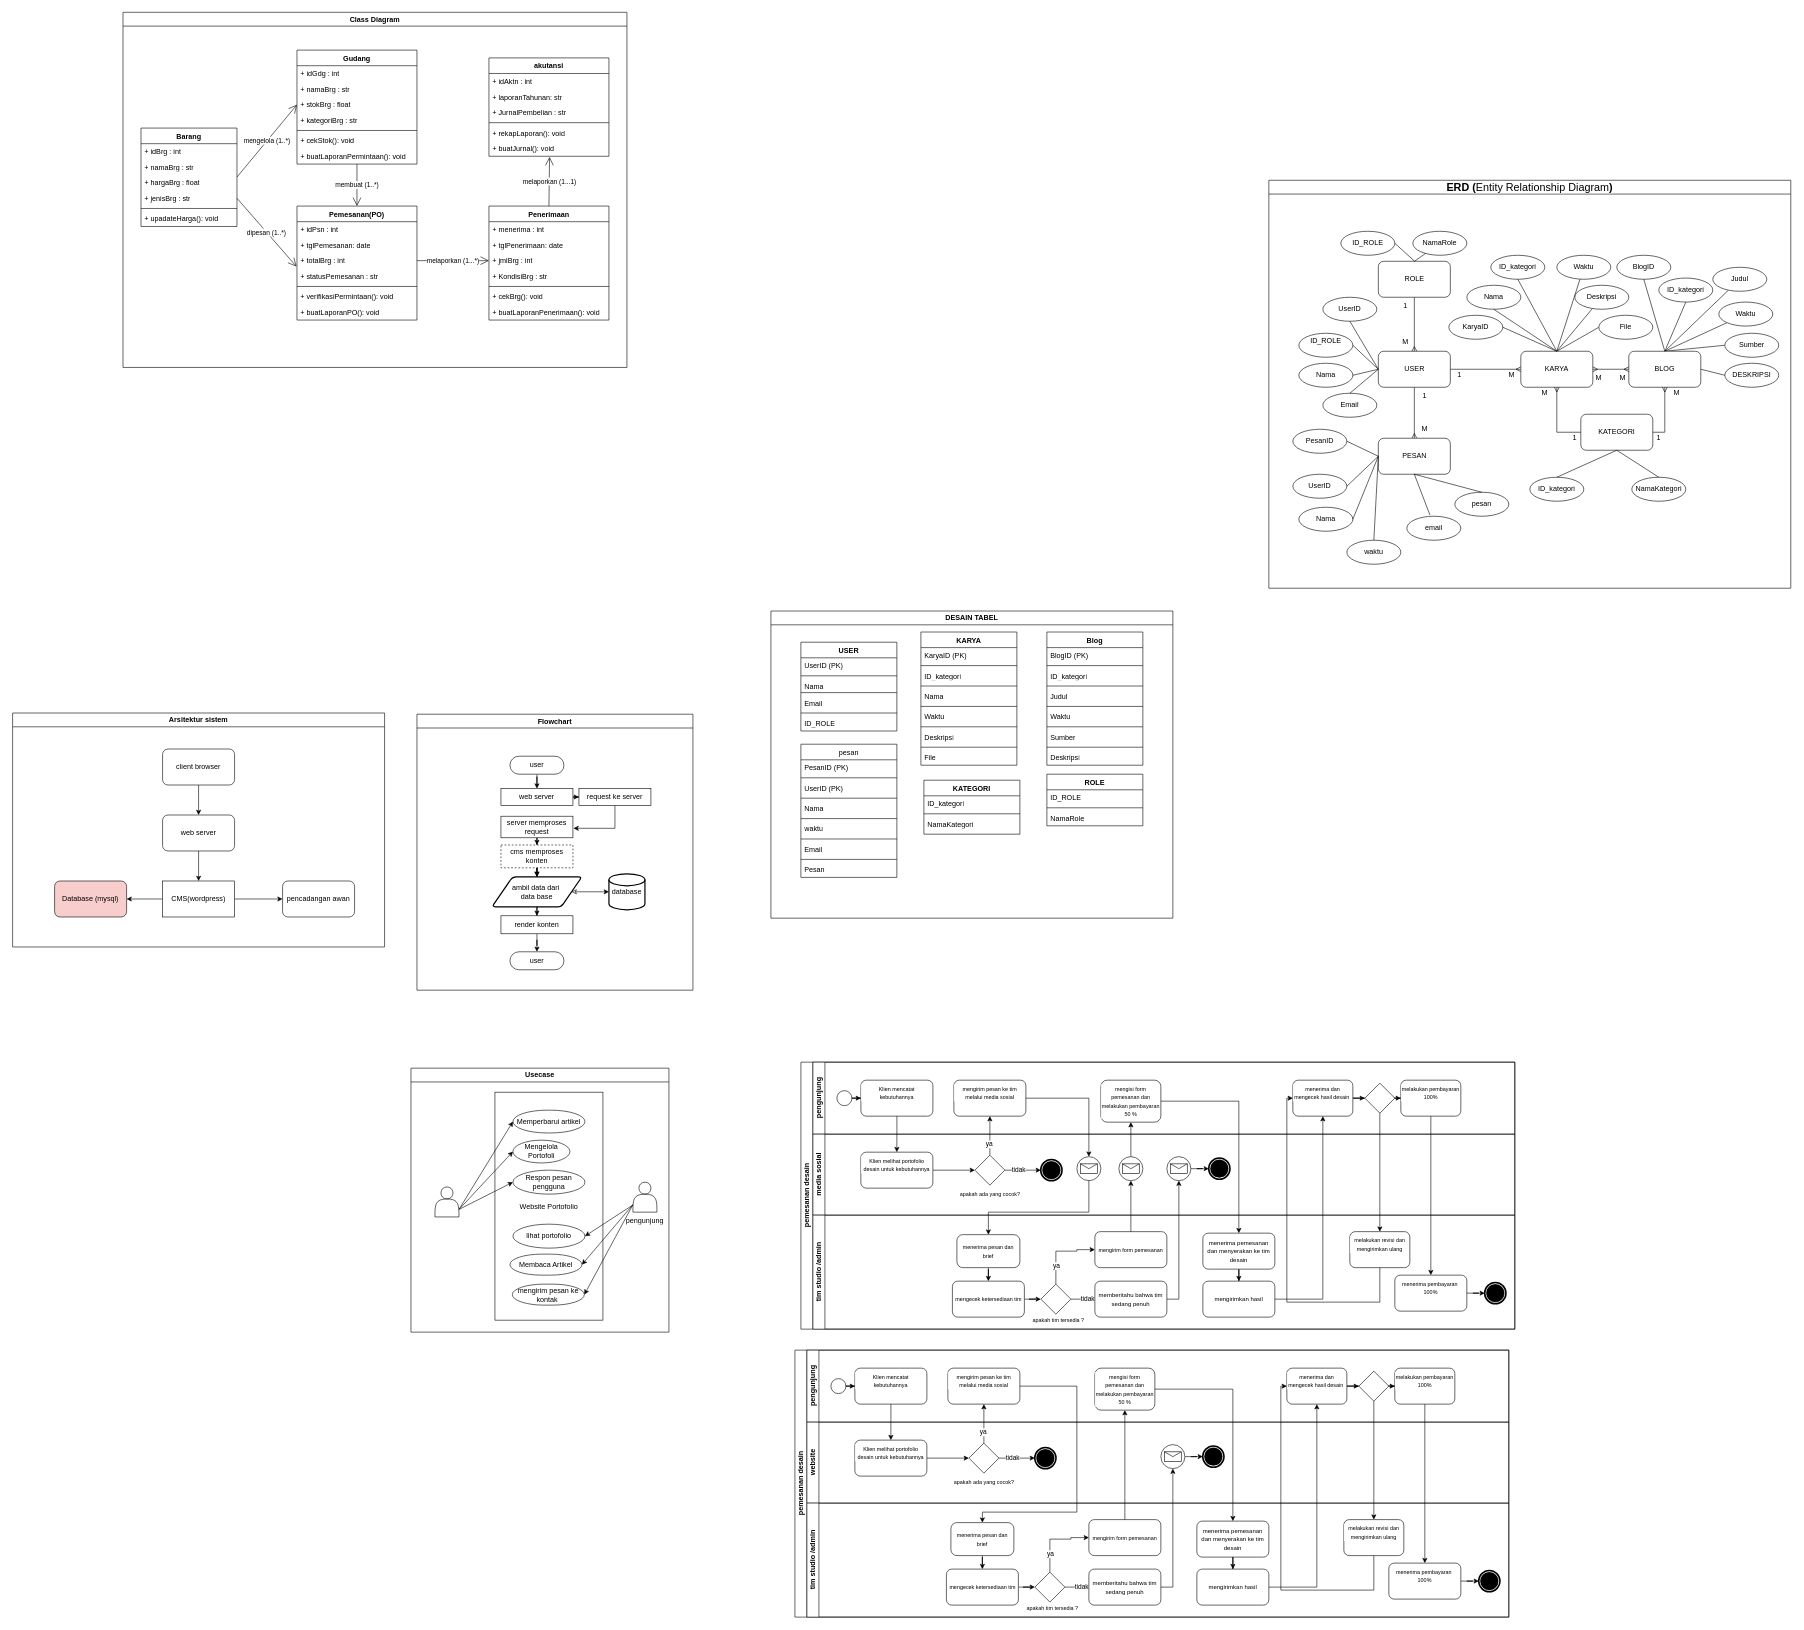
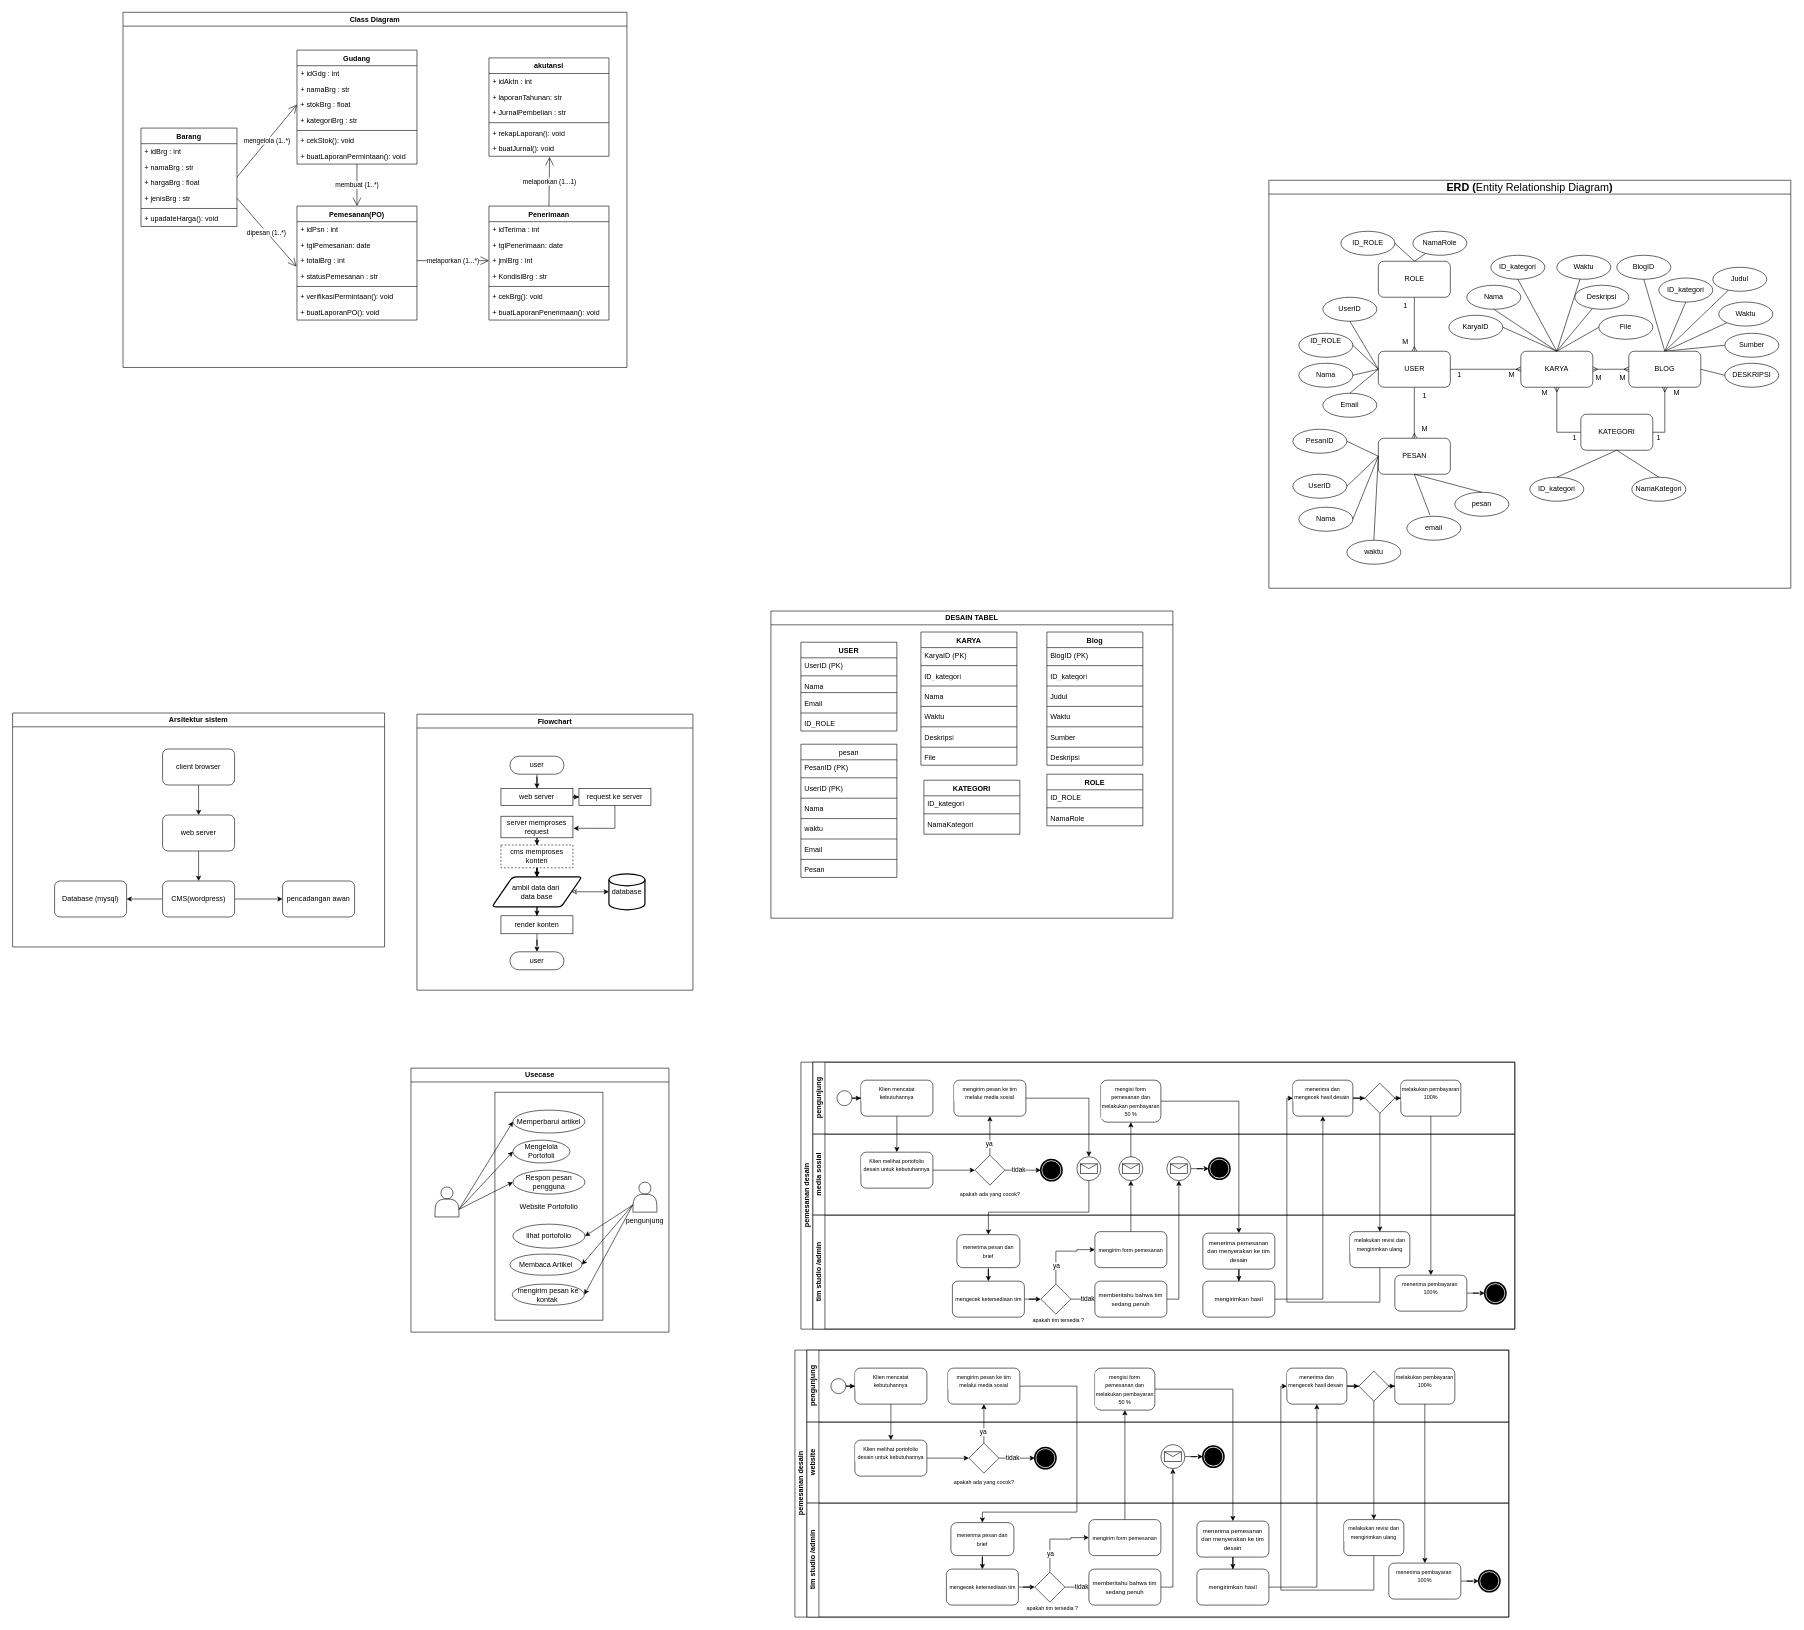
- <mxCell id="316" value="+ menerima : int" style="text;strokeColor=none;fillColor=none;align=left;verticalAlign=top;spacingLeft=4;spacingRight=4;overflow=hidden;rotatable=0;points=[[0,0.5],[1,0.5]];portConstraint=eastwest;whiteSpace=wrap;html=1;" parent="315" vertex="1"><mxGeometry y="26" width="200" height="26" as="geometry" /></mxCell>
+ <mxCell id="316" value="+ idTerima : int" style="text;strokeColor=none;fillColor=none;align=left;verticalAlign=top;spacingLeft=4;spacingRight=4;overflow=hidden;rotatable=0;points=[[0,0.5],[1,0.5]];portConstraint=eastwest;whiteSpace=wrap;html=1;" parent="315" vertex="1"><mxGeometry y="26" width="200" height="26" as="geometry" /></mxCell>
- <mxCell id="10" value="Database (mysql)" style="whiteSpace=wrap;html=1;rounded=1;fillColor=#f8cecc;" parent="2" vertex="1"><mxGeometry x="70" y="280" width="120" height="60" as="geometry" /></mxCell>
+ <mxCell id="10" value="Database (mysql)" style="whiteSpace=wrap;html=1;rounded=1;" parent="2" vertex="1"><mxGeometry x="70" y="280" width="120" height="60" as="geometry" /></mxCell>
- <mxCell id="9" value="CMS(wordpress)" style="whiteSpace=wrap;html=1;rounded=0;" parent="2" vertex="1"><mxGeometry x="250" y="280" width="120" height="60" as="geometry" /></mxCell>
+ <mxCell id="9" value="CMS(wordpress)" style="whiteSpace=wrap;html=1;rounded=1;" parent="2" vertex="1"><mxGeometry x="250" y="280" width="120" height="60" as="geometry" /></mxCell>
